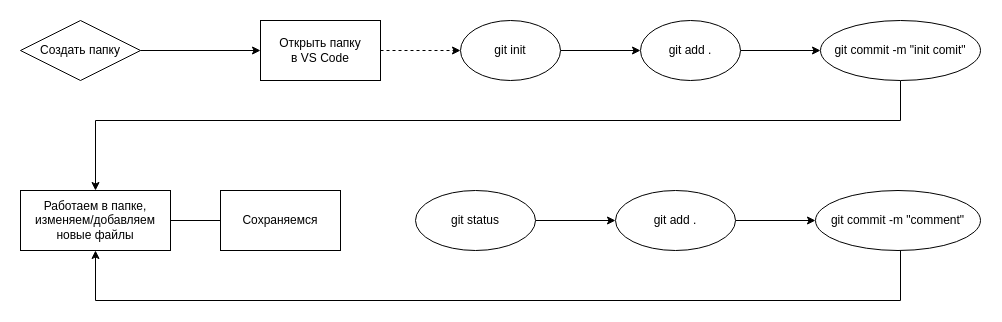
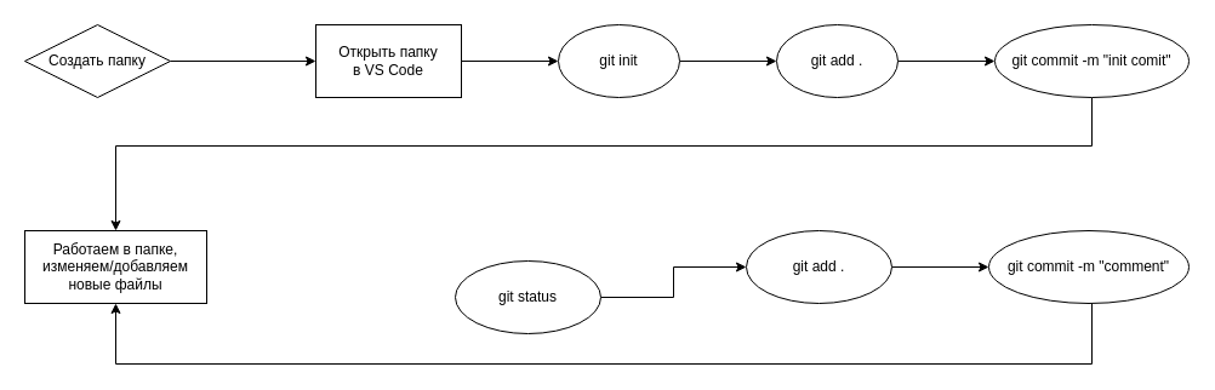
- <mxCell id="4" value="" style="edgeStyle=orthogonalEdgeStyle;rounded=0;orthogonalLoop=1;jettySize=auto;html=1;dashed=1;" edge="1" parent="1" source="5" target="7"><mxGeometry relative="1" as="geometry" /></mxCell>
+ <mxCell id="4" value="" style="edgeStyle=orthogonalEdgeStyle;rounded=0;orthogonalLoop=1;jettySize=auto;html=1;" edge="1" parent="1" source="5" target="7"><mxGeometry relative="1" as="geometry" /></mxCell>
- <mxCell id="20" value="" style="edgeStyle=orthogonalEdgeStyle;rounded=0;orthogonalLoop=1;jettySize=auto;html=1;endArrow=none;" edge="1" parent="1" source="12" target="19"><mxGeometry relative="1" as="geometry"><mxPoint x="170" y="220" as="sourcePoint" /><mxPoint x="415" y="220" as="targetPoint" /></mxGeometry></mxCell>
- <mxCell id="19" value="Сохраняемся" style="whiteSpace=wrap;html=1;rounded=0;" vertex="1" parent="1"><mxGeometry x="220" y="190" width="120" height="60" as="geometry" /></mxCell>
- <mxCell id="14" value="git status" style="ellipse;whiteSpace=wrap;html=1;rounded=0;" vertex="1" parent="1"><mxGeometry x="415" y="190" width="120" height="60" as="geometry" /></mxCell>
+ <mxCell id="14" value="git status" style="ellipse;whiteSpace=wrap;html=1;rounded=0;" vertex="1" parent="1"><mxGeometry x="375" y="215" width="120" height="60" as="geometry" /></mxCell>
